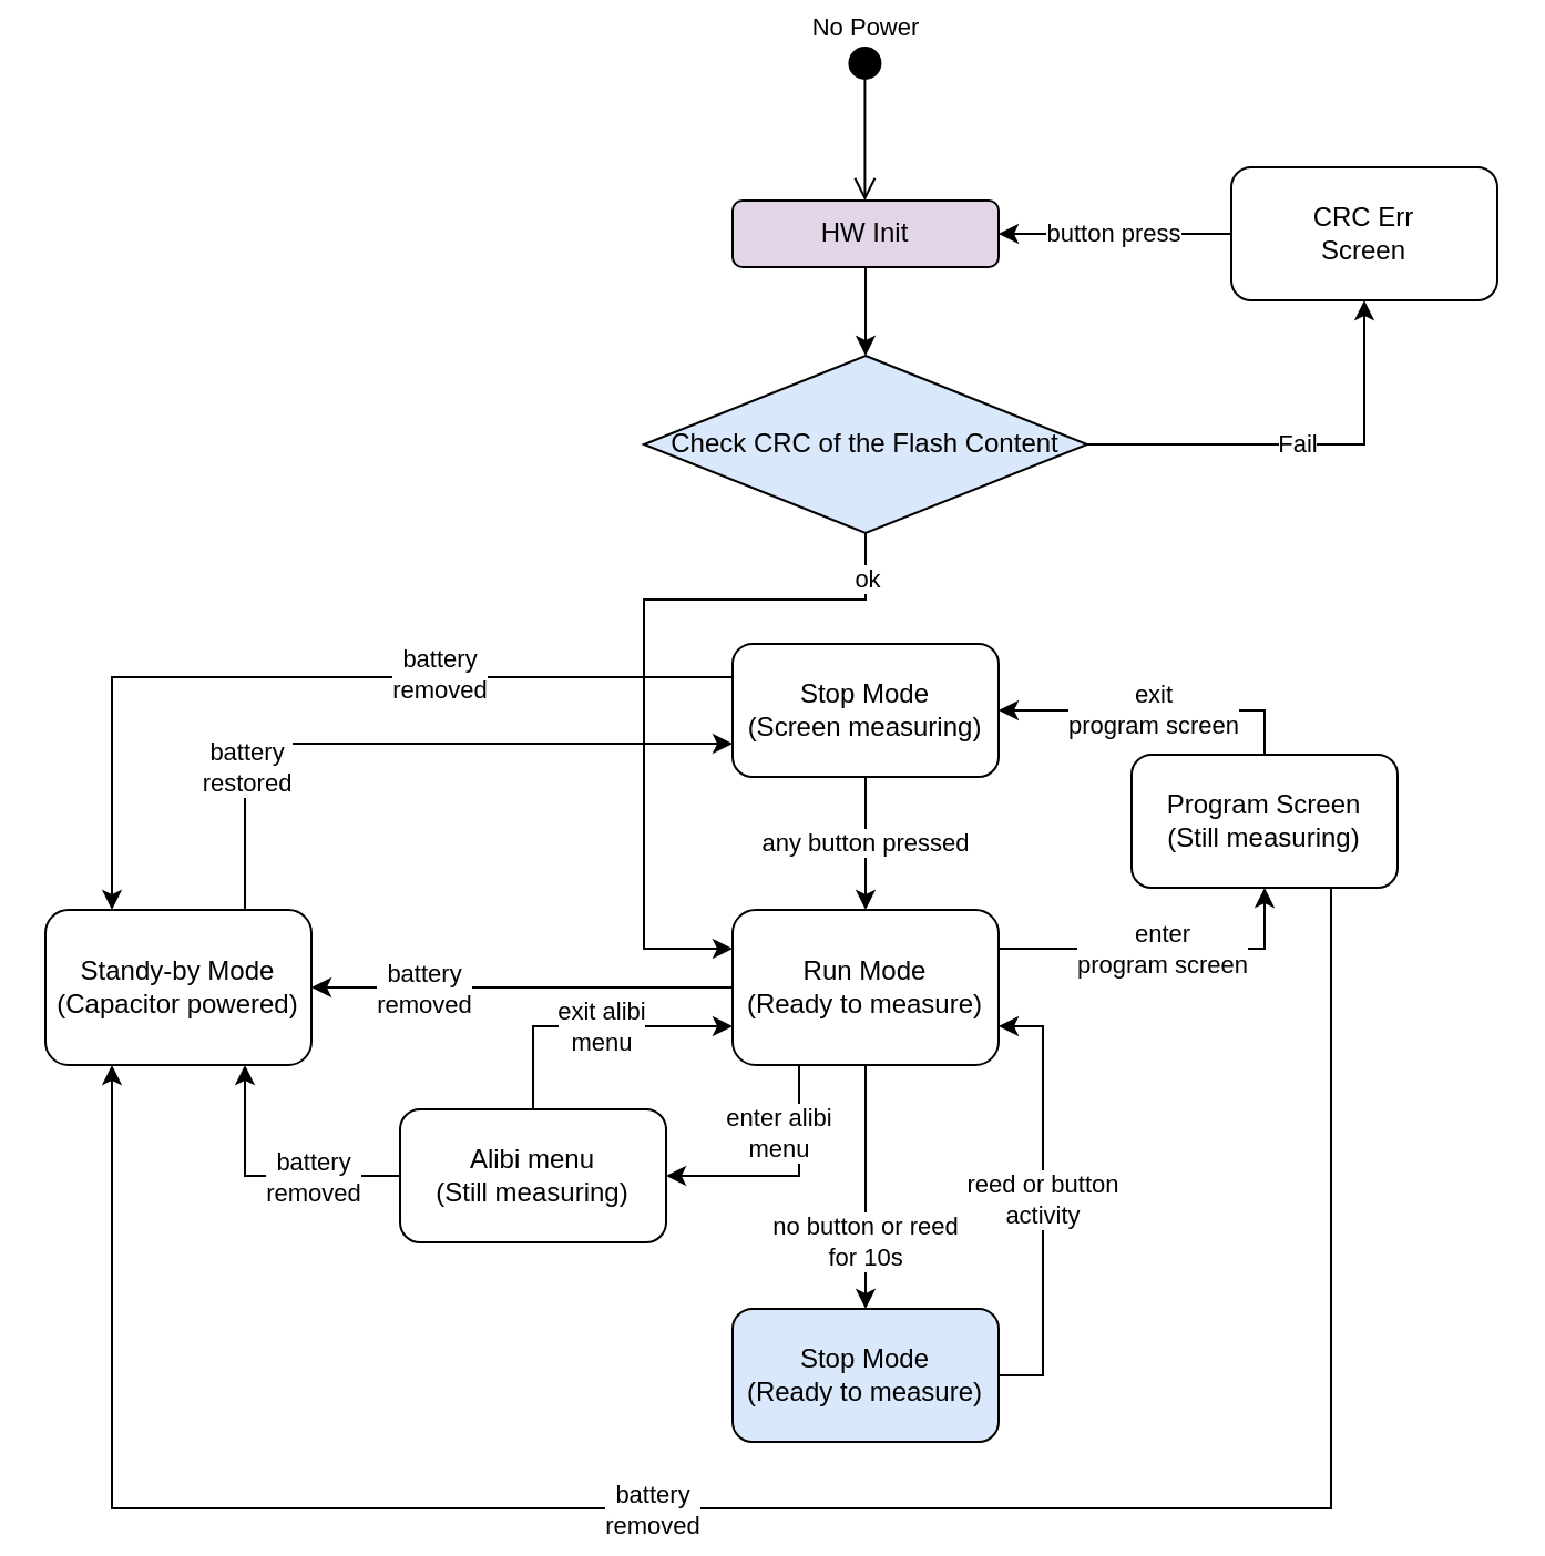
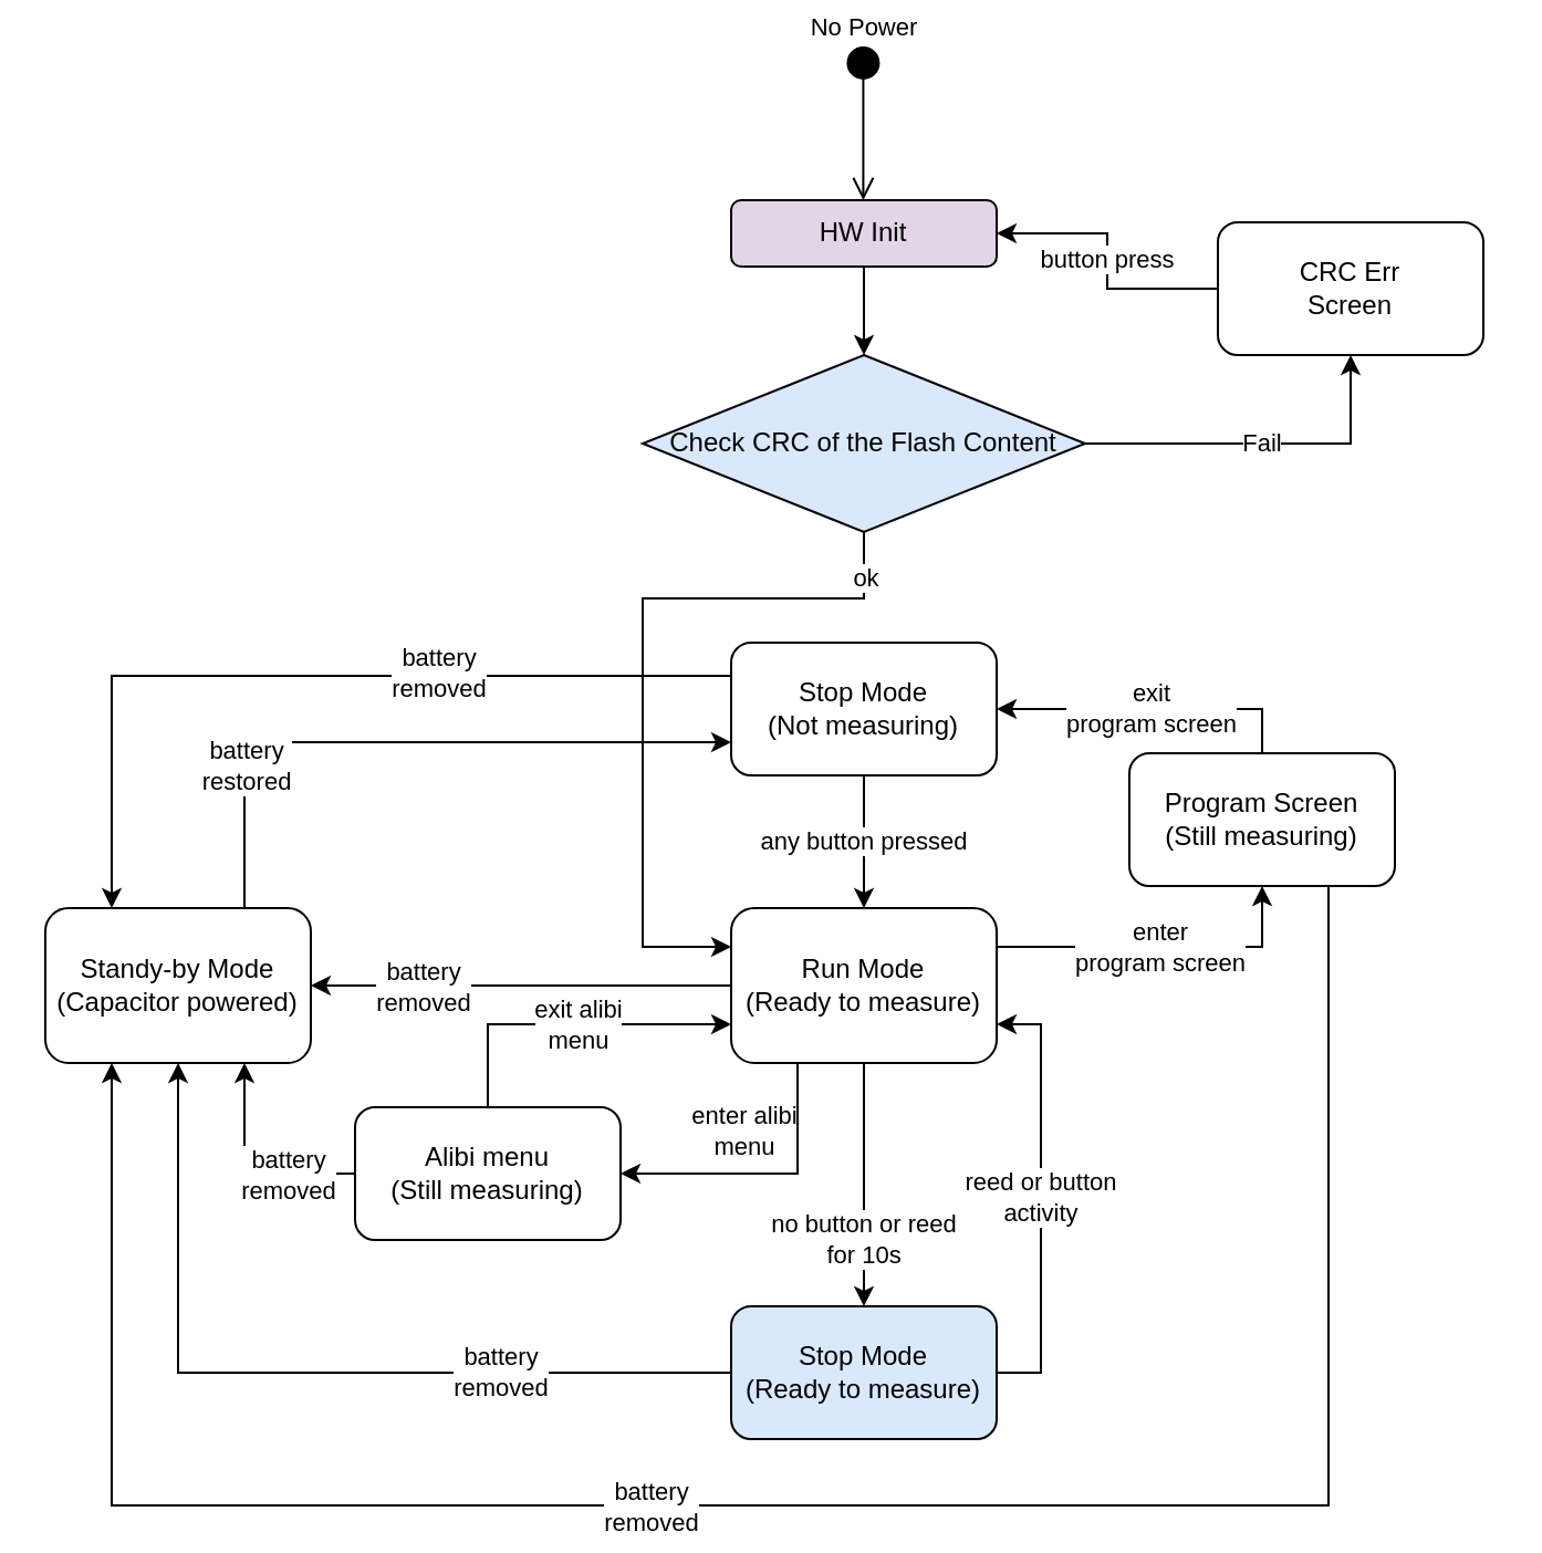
- <mxCell id="11" value="CRC Err&lt;br&gt;Screen" style="rounded=1;whiteSpace=wrap;html=1;" parent="1" vertex="1"><mxGeometry x="555" y="75" width="120" height="60" as="geometry" /></mxCell>
+ <mxCell id="11" value="CRC Err&lt;br&gt;Screen" style="rounded=1;whiteSpace=wrap;html=1;" parent="1" vertex="1"><mxGeometry x="550" y="100" width="120" height="60" as="geometry" /></mxCell>
- <mxCell id="15" value="Stop Mode&lt;br&gt;(Screen measuring)" style="rounded=1;whiteSpace=wrap;html=1;" parent="1" vertex="1"><mxGeometry x="330" y="290" width="120" height="60" as="geometry" /></mxCell>
+ <mxCell id="15" value="Stop Mode&lt;br&gt;(Not measuring)" style="rounded=1;whiteSpace=wrap;html=1;" parent="1" vertex="1"><mxGeometry x="330" y="290" width="120" height="60" as="geometry" /></mxCell>
- <mxCell id="34" value="Alibi menu&lt;br&gt;(Still measuring)" style="rounded=1;whiteSpace=wrap;html=1;" parent="1" vertex="1"><mxGeometry x="180" y="500" width="120" height="60" as="geometry" /></mxCell>
+ <mxCell id="34" value="Alibi menu&lt;br&gt;(Still measuring)" style="rounded=1;whiteSpace=wrap;html=1;" parent="1" vertex="1"><mxGeometry x="160" y="500" width="120" height="60" as="geometry" /></mxCell>
+ <mxCell id="24" value="battery&lt;br&gt;removed" style="edgeStyle=orthogonalEdgeStyle;rounded=0;orthogonalLoop=1;jettySize=auto;html=1;exitX=0;exitY=0.5;exitDx=0;exitDy=0;entryX=0.5;entryY=1;entryDx=0;entryDy=0;" edge="1" parent="1" source="25" target="37"><mxGeometry x="-0.467" relative="1" as="geometry"><Array as="points"><mxPoint x="80" y="620" /></Array><mxPoint as="offset" /></mxGeometry></mxCell>
